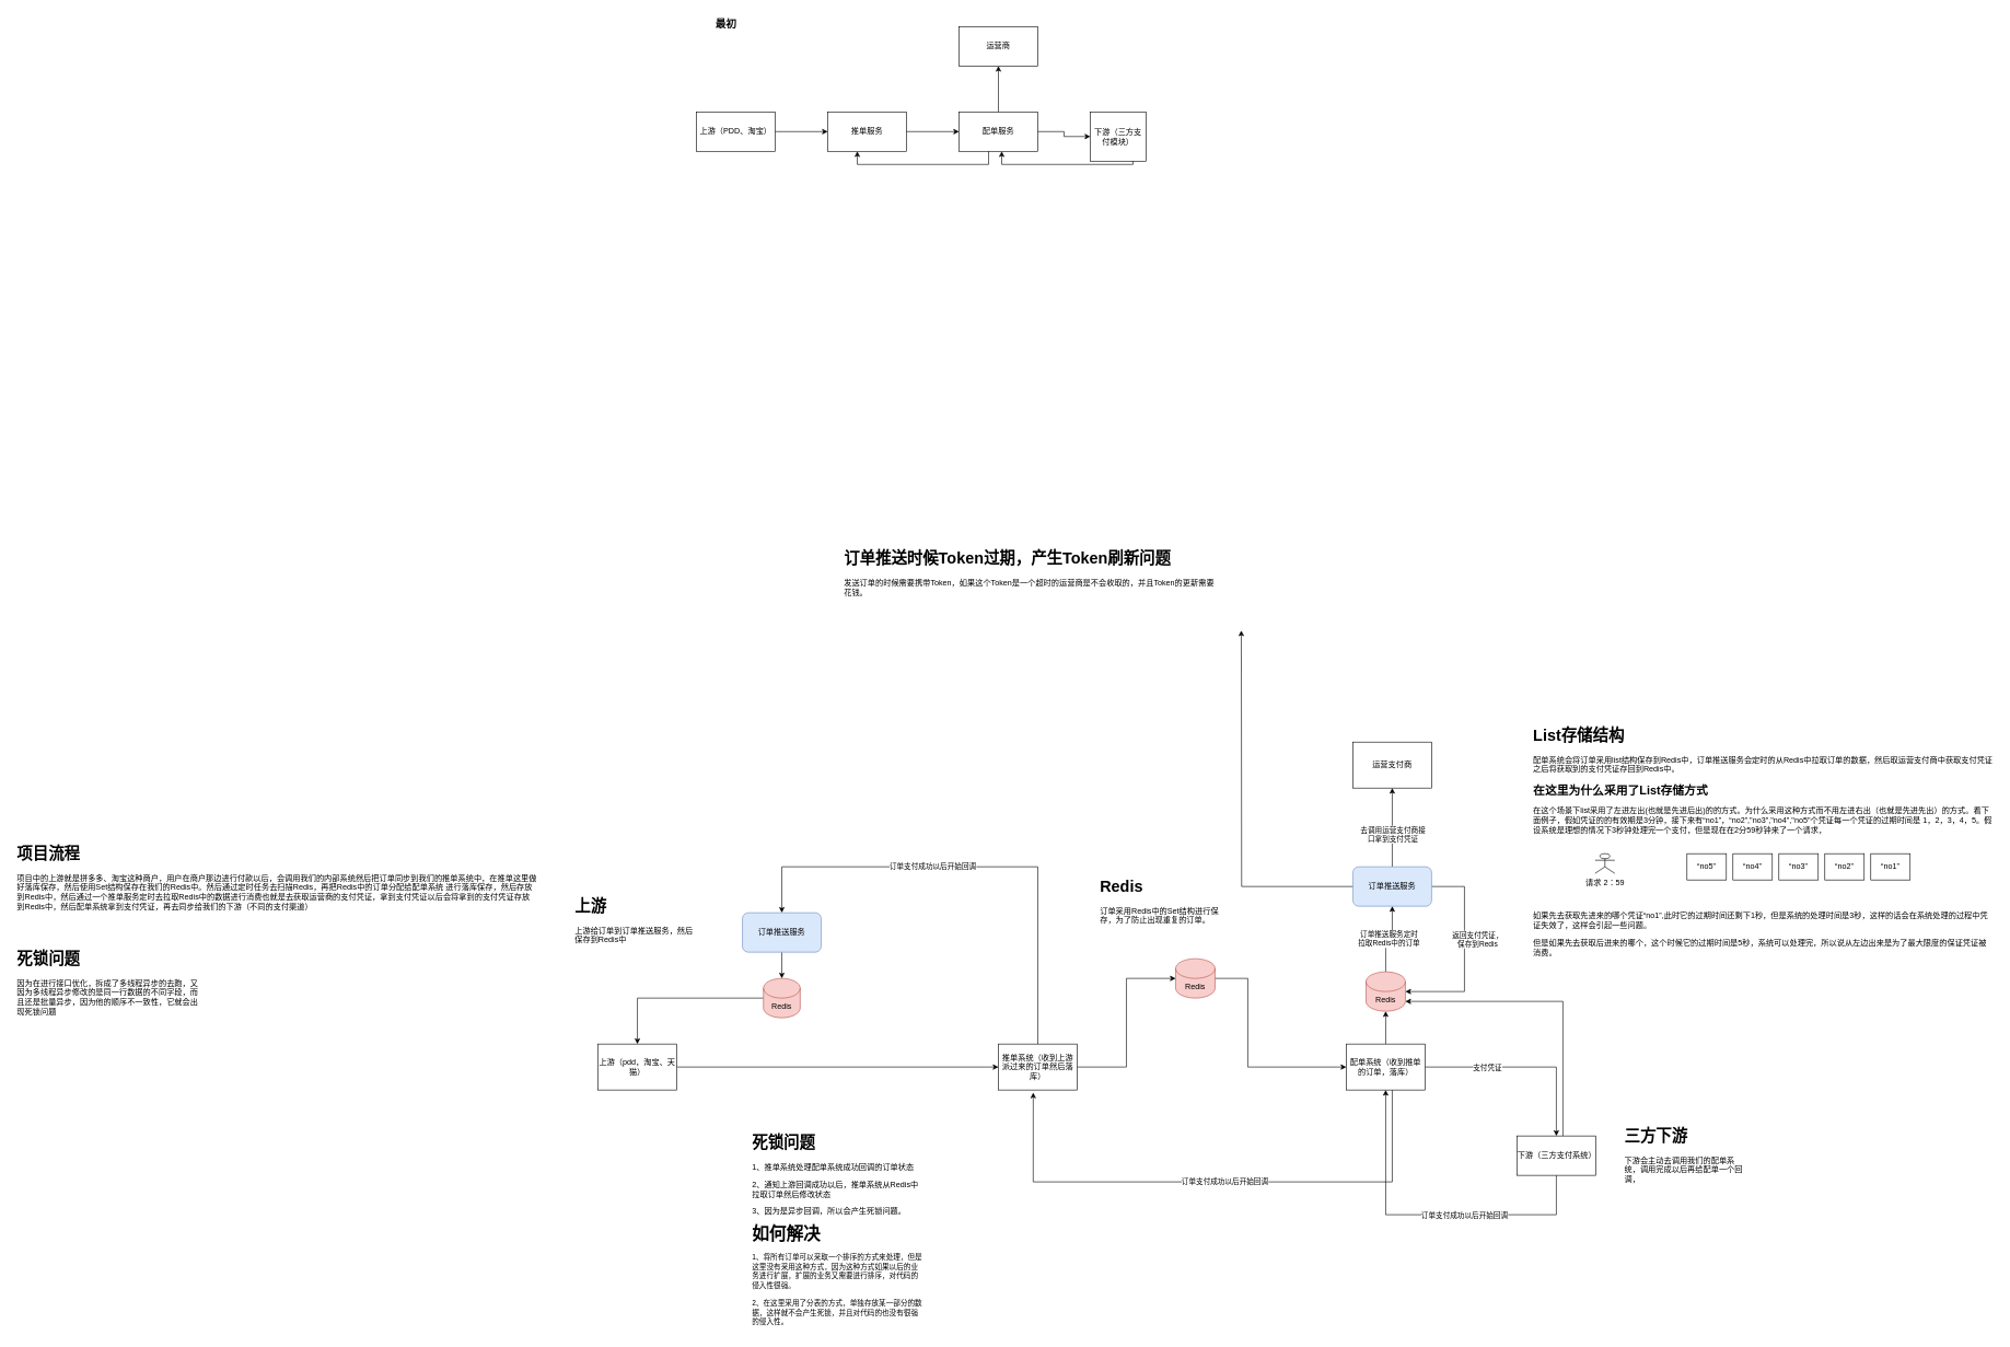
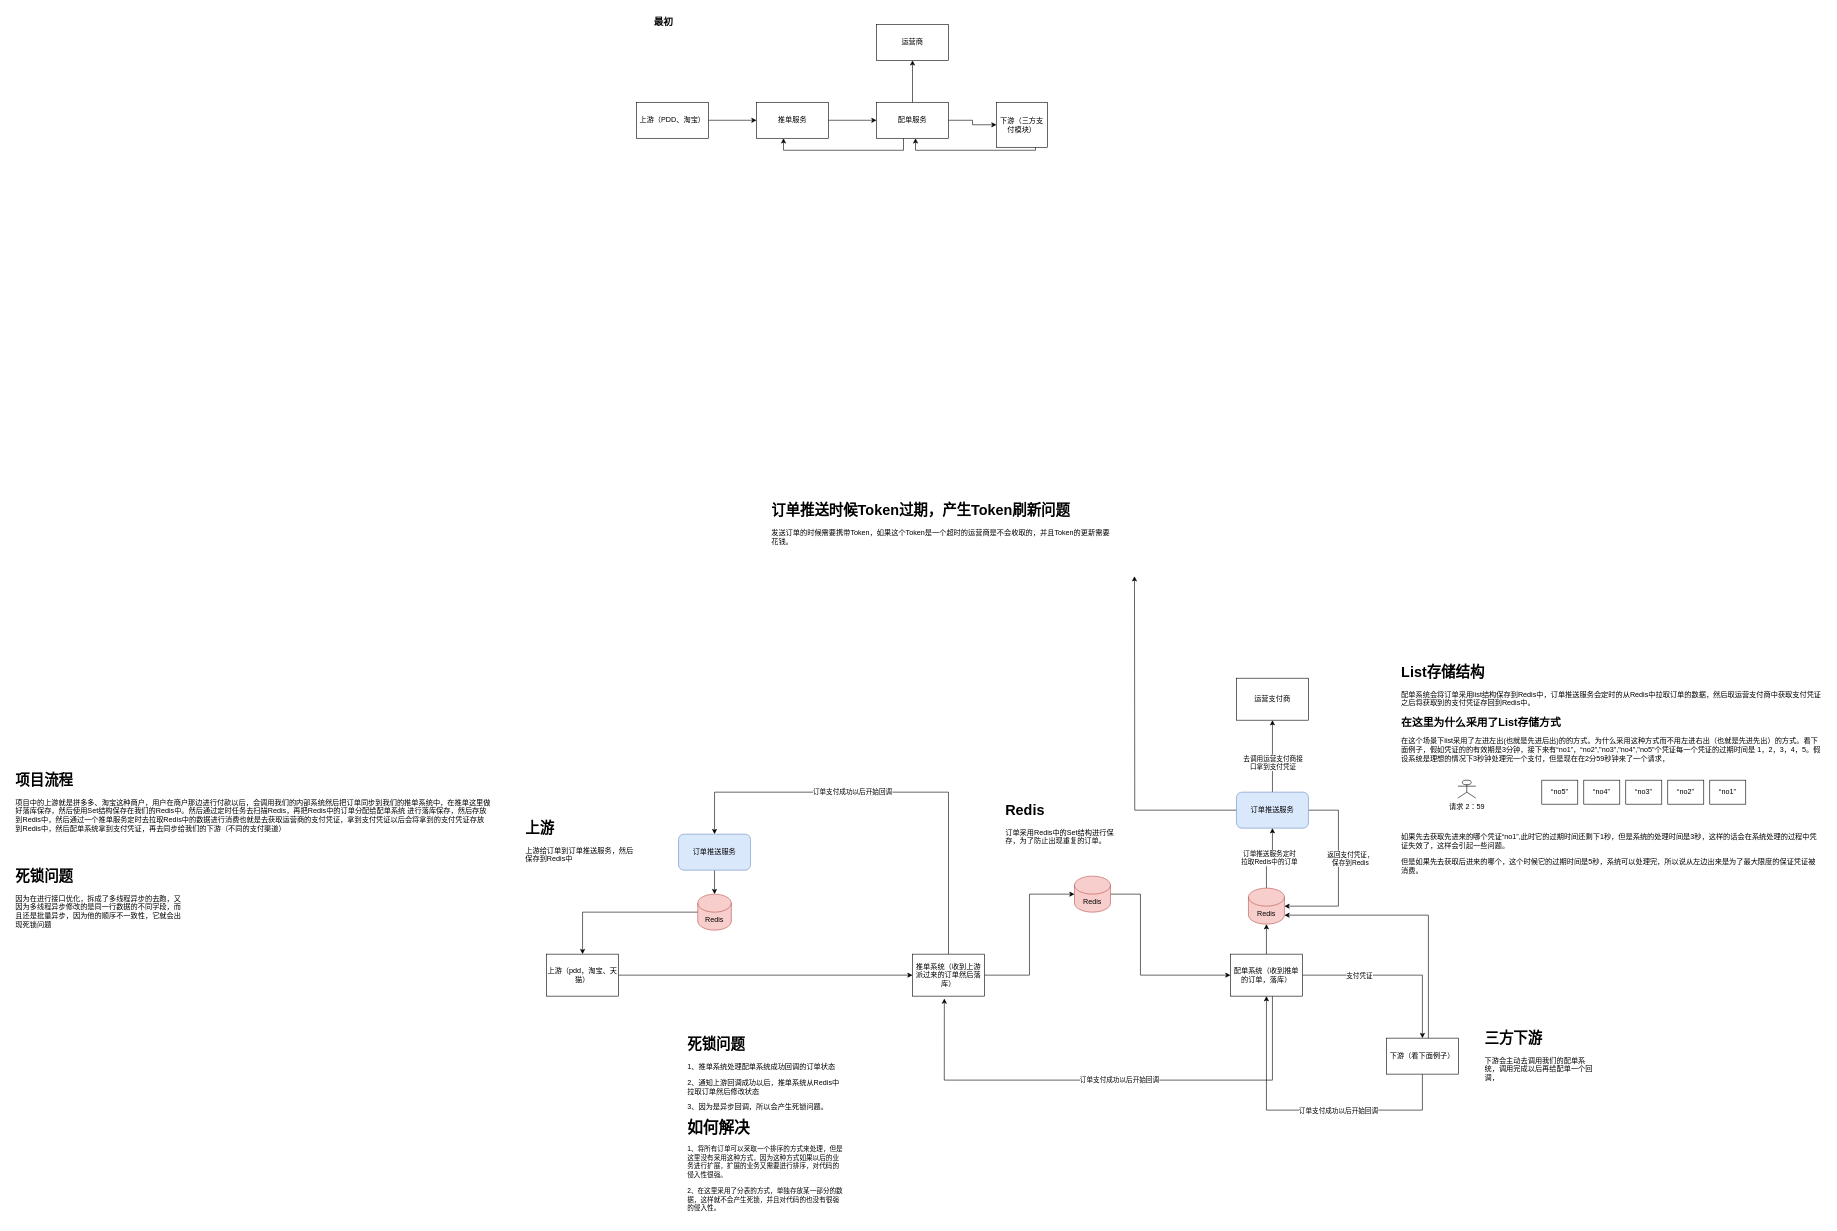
- <mxCell id="16" value="下游（三方支付系统）" style="rounded=0;whiteSpace=wrap;html=1;" vertex="1" parent="1"><mxGeometry x="2310" y="1730" width="120" height="60" as="geometry" /></mxCell>
+ <mxCell id="16" value="下游（看下面例子）" style="rounded=0;whiteSpace=wrap;html=1;" vertex="1" parent="1"><mxGeometry x="2310" y="1730" width="120" height="60" as="geometry" /></mxCell>
